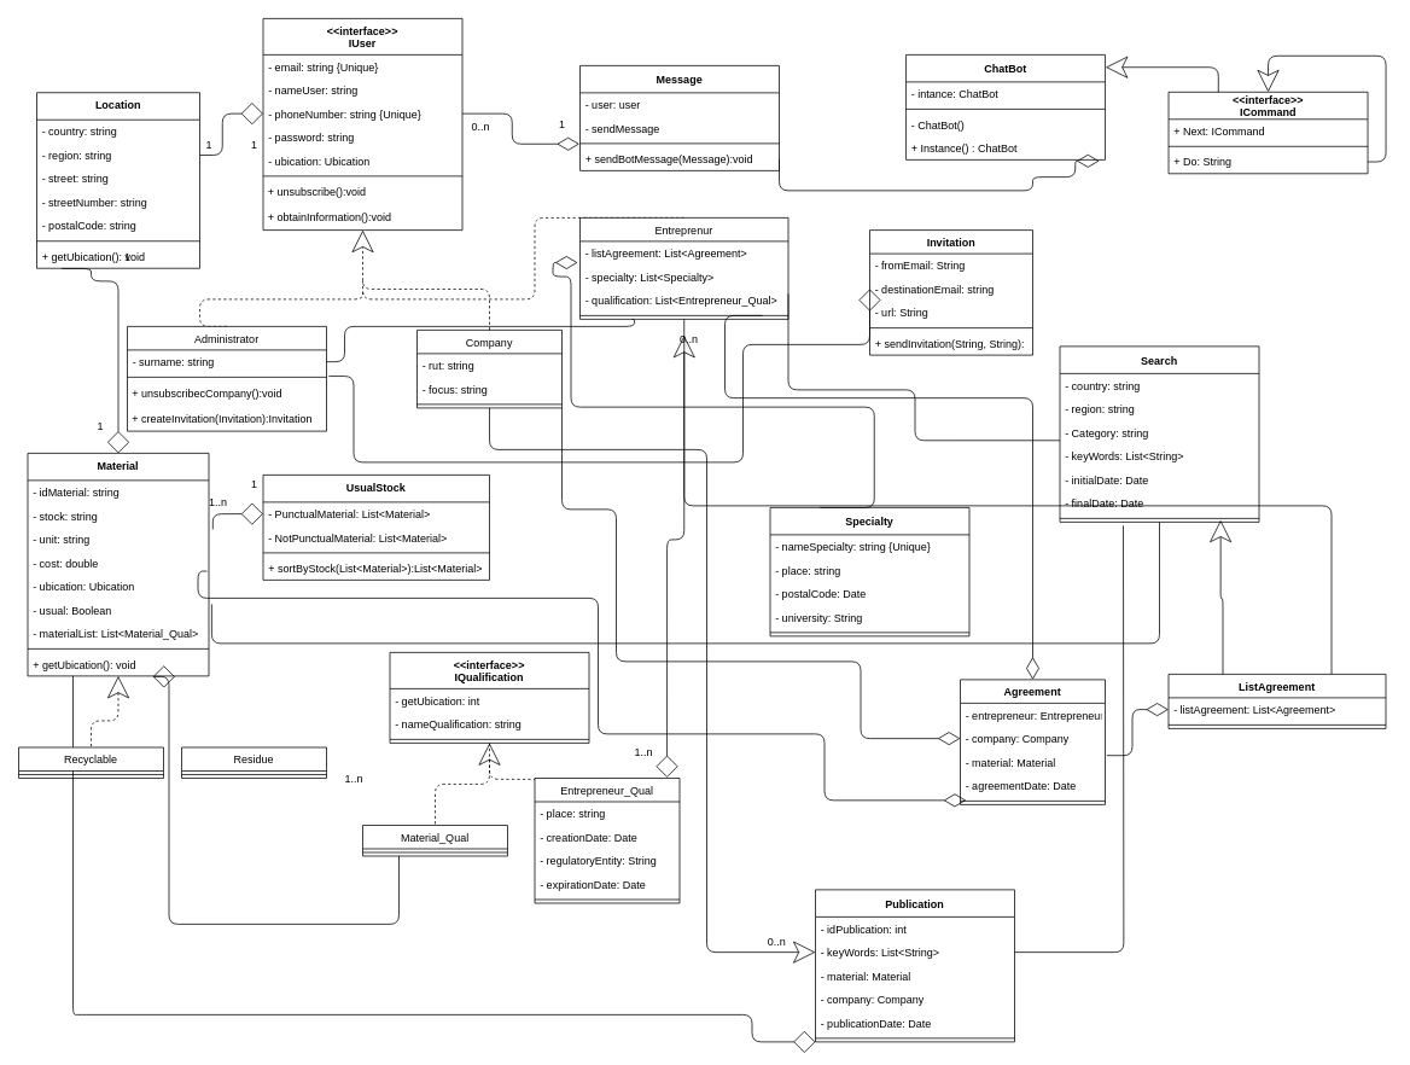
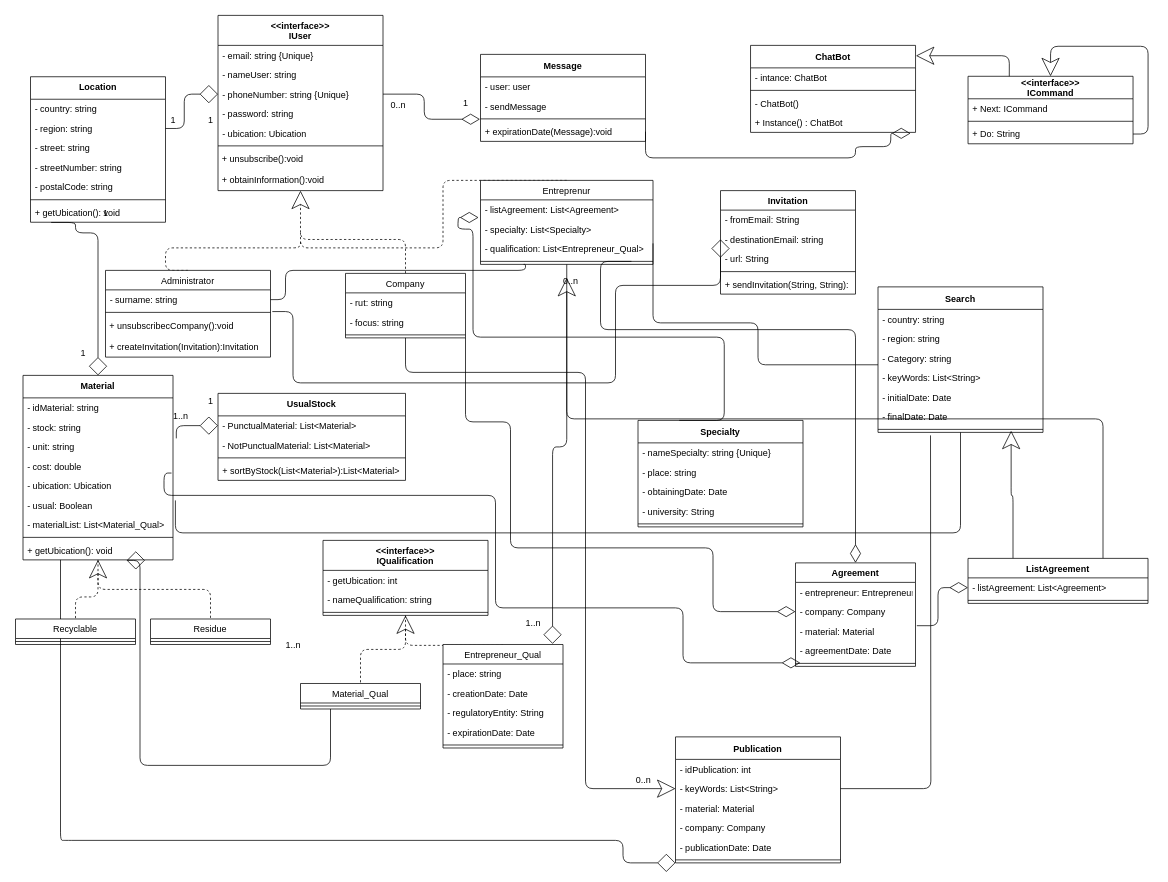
- <mxCell id="159" value="+ sendBotMessage(Message):void" style="text;strokeColor=none;fillColor=none;align=left;verticalAlign=top;spacingLeft=4;spacingRight=4;overflow=hidden;rotatable=0;points=[[0,0.5],[1,0.5]];portConstraint=eastwest;" parent="155" vertex="1"><mxGeometry y="90" width="220" height="26" as="geometry" /></mxCell>
+ <mxCell id="159" value="+ expirationDate(Message):void" style="text;strokeColor=none;fillColor=none;align=left;verticalAlign=top;spacingLeft=4;spacingRight=4;overflow=hidden;rotatable=0;points=[[0,0.5],[1,0.5]];portConstraint=eastwest;" parent="155" vertex="1"><mxGeometry y="90" width="220" height="26" as="geometry" /></mxCell>
- <mxCell id="55" value="- postalCode: Date" style="text;strokeColor=none;fillColor=none;align=left;verticalAlign=top;spacingLeft=4;spacingRight=4;overflow=hidden;rotatable=0;points=[[0,0.5],[1,0.5]];portConstraint=eastwest;" parent="52" vertex="1"><mxGeometry y="82" width="220" height="26" as="geometry" /></mxCell>
+ <mxCell id="55" value="- obtainingDate: Date" style="text;strokeColor=none;fillColor=none;align=left;verticalAlign=top;spacingLeft=4;spacingRight=4;overflow=hidden;rotatable=0;points=[[0,0.5],[1,0.5]];portConstraint=eastwest;" parent="52" vertex="1"><mxGeometry y="82" width="220" height="26" as="geometry" /></mxCell>
+ <mxCell id="23" style="edgeStyle=orthogonalEdgeStyle;rounded=1;orthogonalLoop=1;jettySize=auto;html=1;exitX=0.5;exitY=1;exitDx=0;exitDy=0;entryX=0.5;entryY=0;entryDx=0;entryDy=0;dashed=1;startArrow=none;startFill=0;endArrow=none;endFill=0;targetPerimeterSpacing=4;endSize=22;startSize=22;" parent="1" source="25" target="79" edge="1"><mxGeometry relative="1" as="geometry" /></mxCell>
